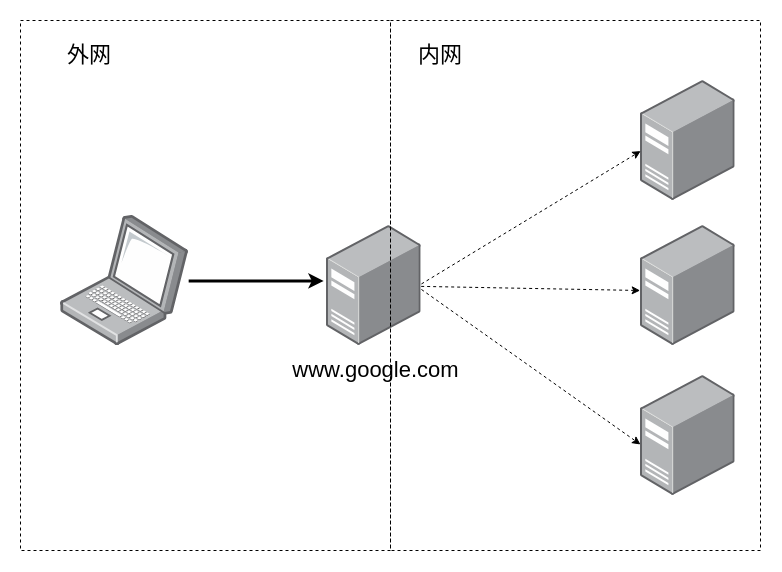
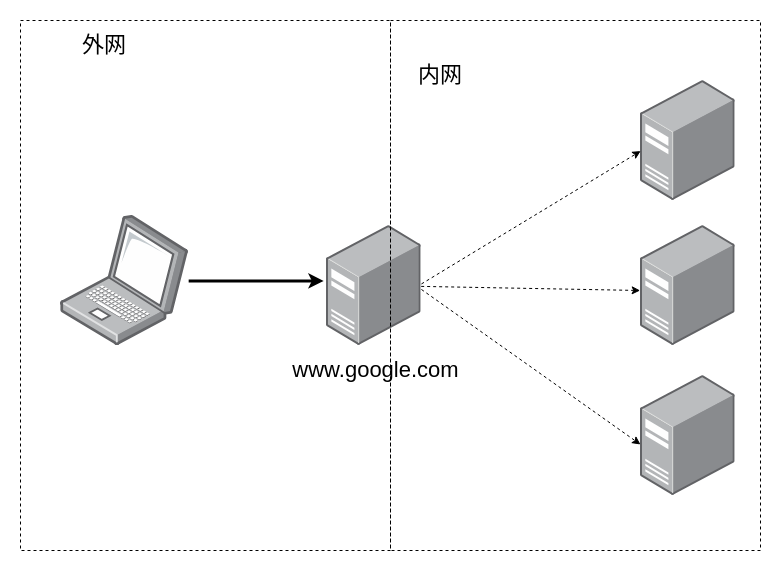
- <mxCell id="14" value="外网" style="text;html=1;strokeColor=none;fillColor=none;align=center;verticalAlign=middle;whiteSpace=wrap;rounded=0;fontSize=22;" parent="1" vertex="1"><mxGeometry x="59.33" y="40" width="60" height="30" as="geometry" /></mxCell>
+ <mxCell id="14" value="外网" style="text;html=1;strokeColor=none;fillColor=none;align=center;verticalAlign=middle;whiteSpace=wrap;rounded=0;fontSize=22;" parent="1" vertex="1"><mxGeometry x="74.33" y="30" width="60" height="30" as="geometry" /></mxCell>
- <mxCell id="15" value="内网" style="text;html=1;strokeColor=none;fillColor=none;align=center;verticalAlign=middle;whiteSpace=wrap;rounded=0;fontSize=22;" parent="1" vertex="1"><mxGeometry x="410" y="40" width="60" height="30" as="geometry" /></mxCell>
+ <mxCell id="15" value="内网" style="text;html=1;strokeColor=none;fillColor=none;align=center;verticalAlign=middle;whiteSpace=wrap;rounded=0;fontSize=22;" parent="1" vertex="1"><mxGeometry x="410" y="60" width="60" height="30" as="geometry" /></mxCell>
